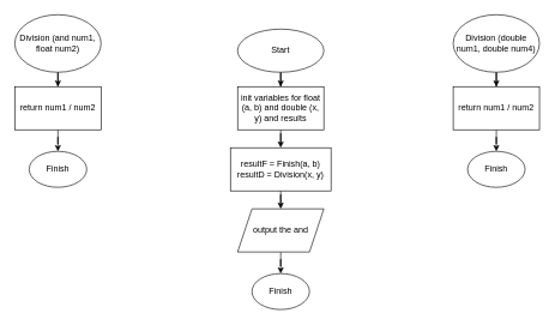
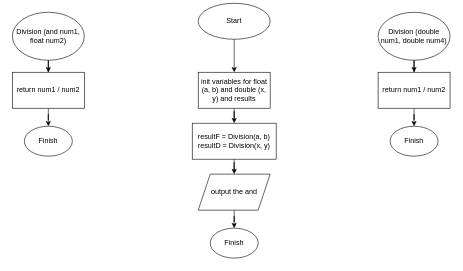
- <mxCell id="7" value="Start" style="ellipse;whiteSpace=wrap;html=1;" vertex="1" parent="1"><mxGeometry x="330" y="40" width="120" height="60" as="geometry" /></mxCell>
+ <mxCell id="7" value="Start" style="ellipse;whiteSpace=wrap;html=1;" vertex="1" parent="1"><mxGeometry x="330" y="5" width="120" height="60" as="geometry" /></mxCell>
- <mxCell id="17" value="resultF = Finish(a, b)&lt;div&gt;resultD = Division(x, y)&lt;/div&gt;" style="whiteSpace=wrap;html=1;" vertex="1" parent="1"><mxGeometry x="320" y="205" width="140" height="60" as="geometry" /></mxCell>
+ <mxCell id="17" value="resultF = Division(a, b)&lt;div&gt;resultD = Division(x, y)&lt;/div&gt;" style="whiteSpace=wrap;html=1;" vertex="1" parent="1"><mxGeometry x="320" y="205" width="140" height="60" as="geometry" /></mxCell>
